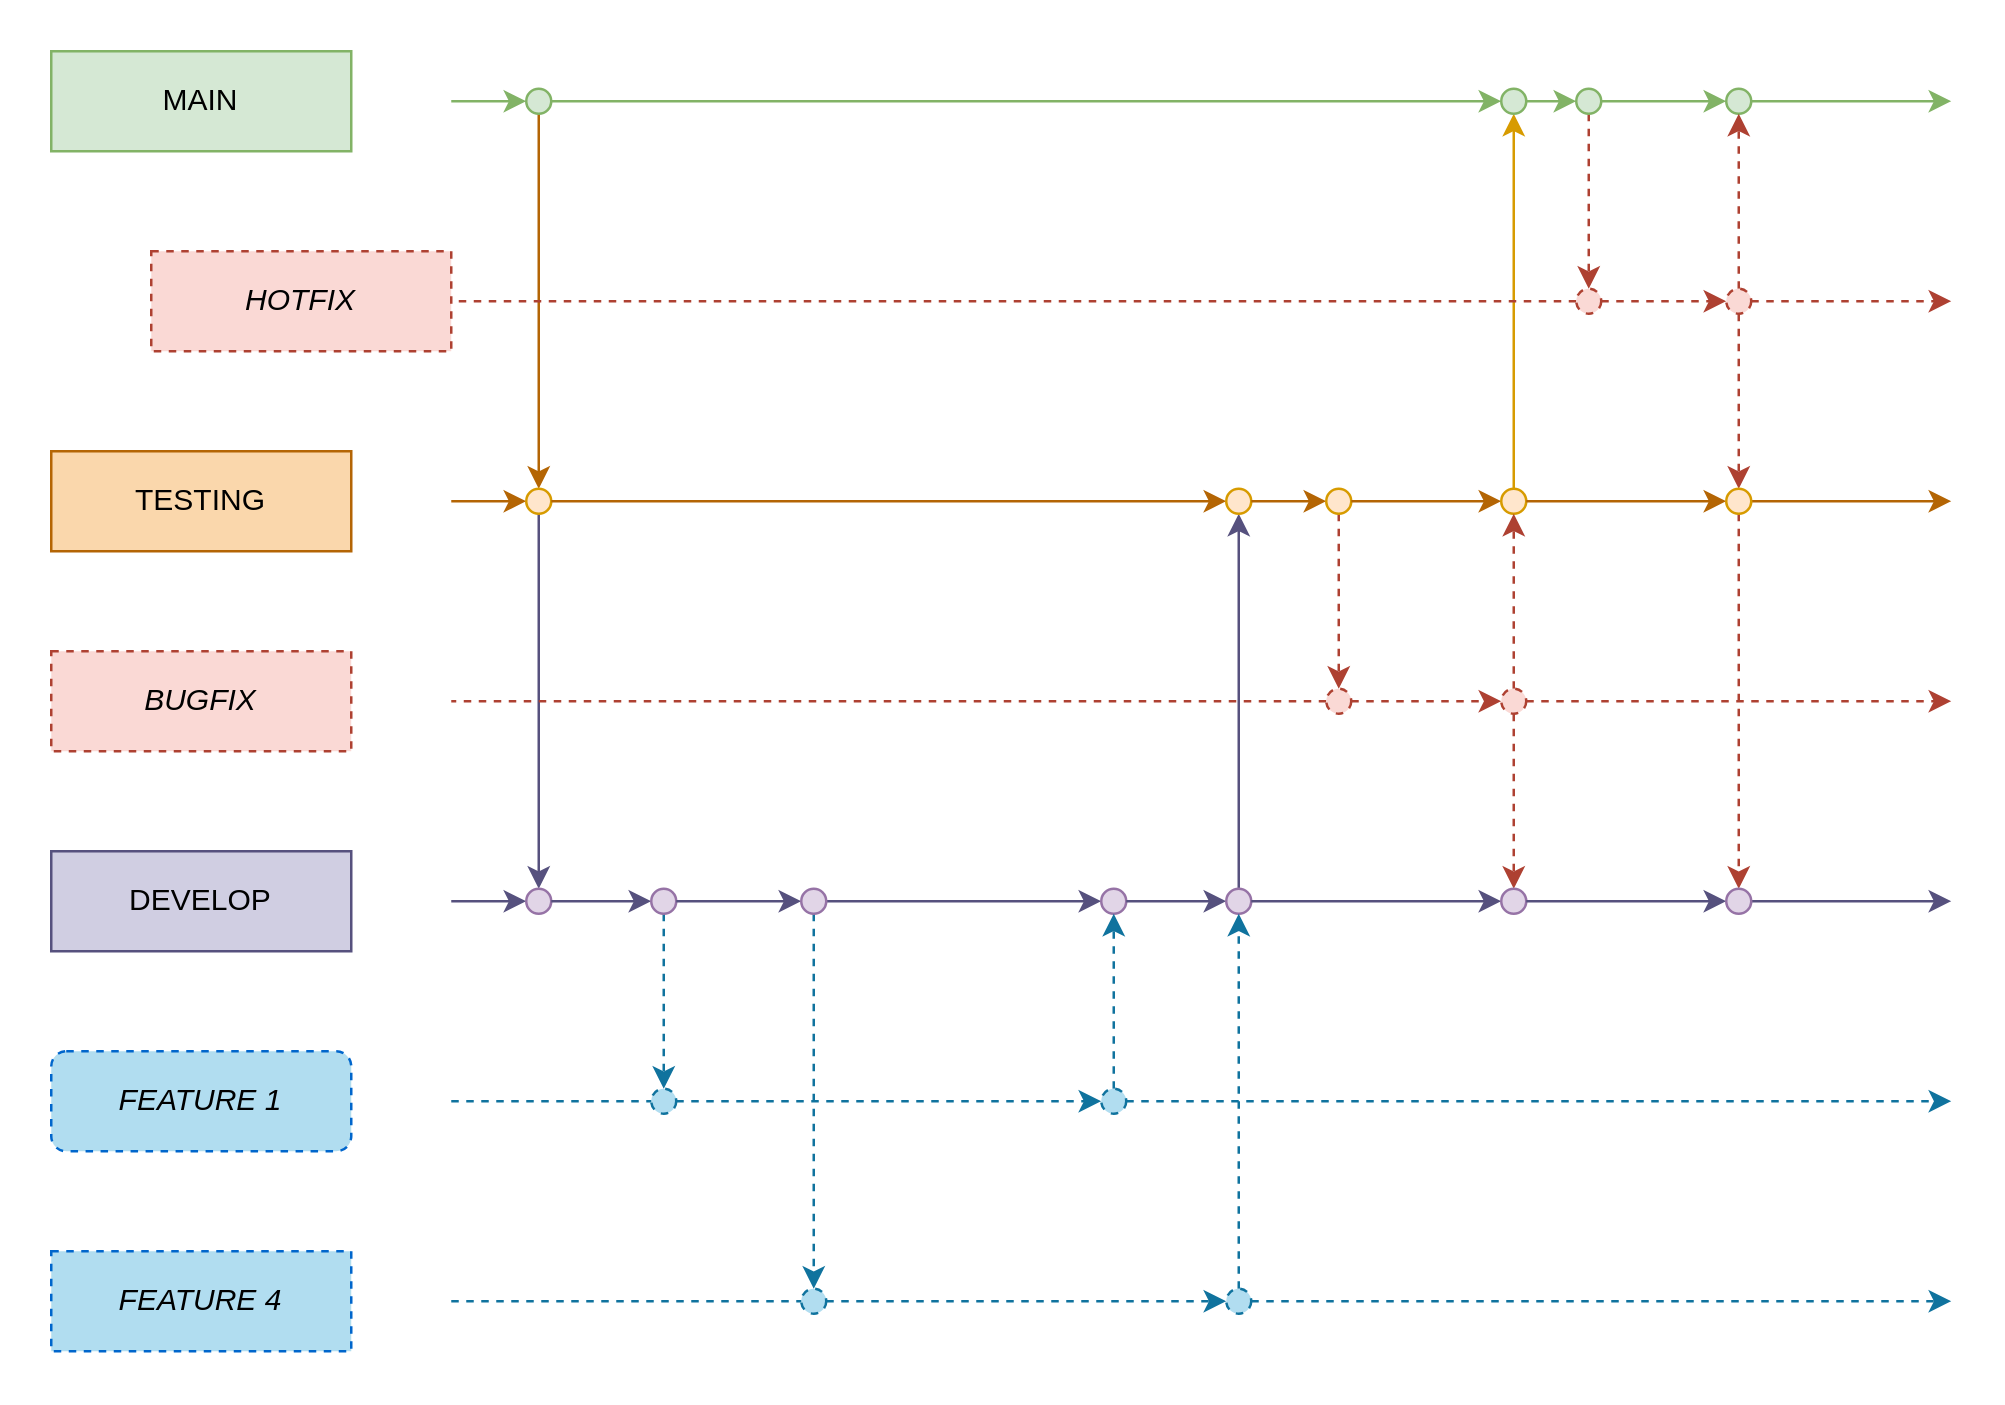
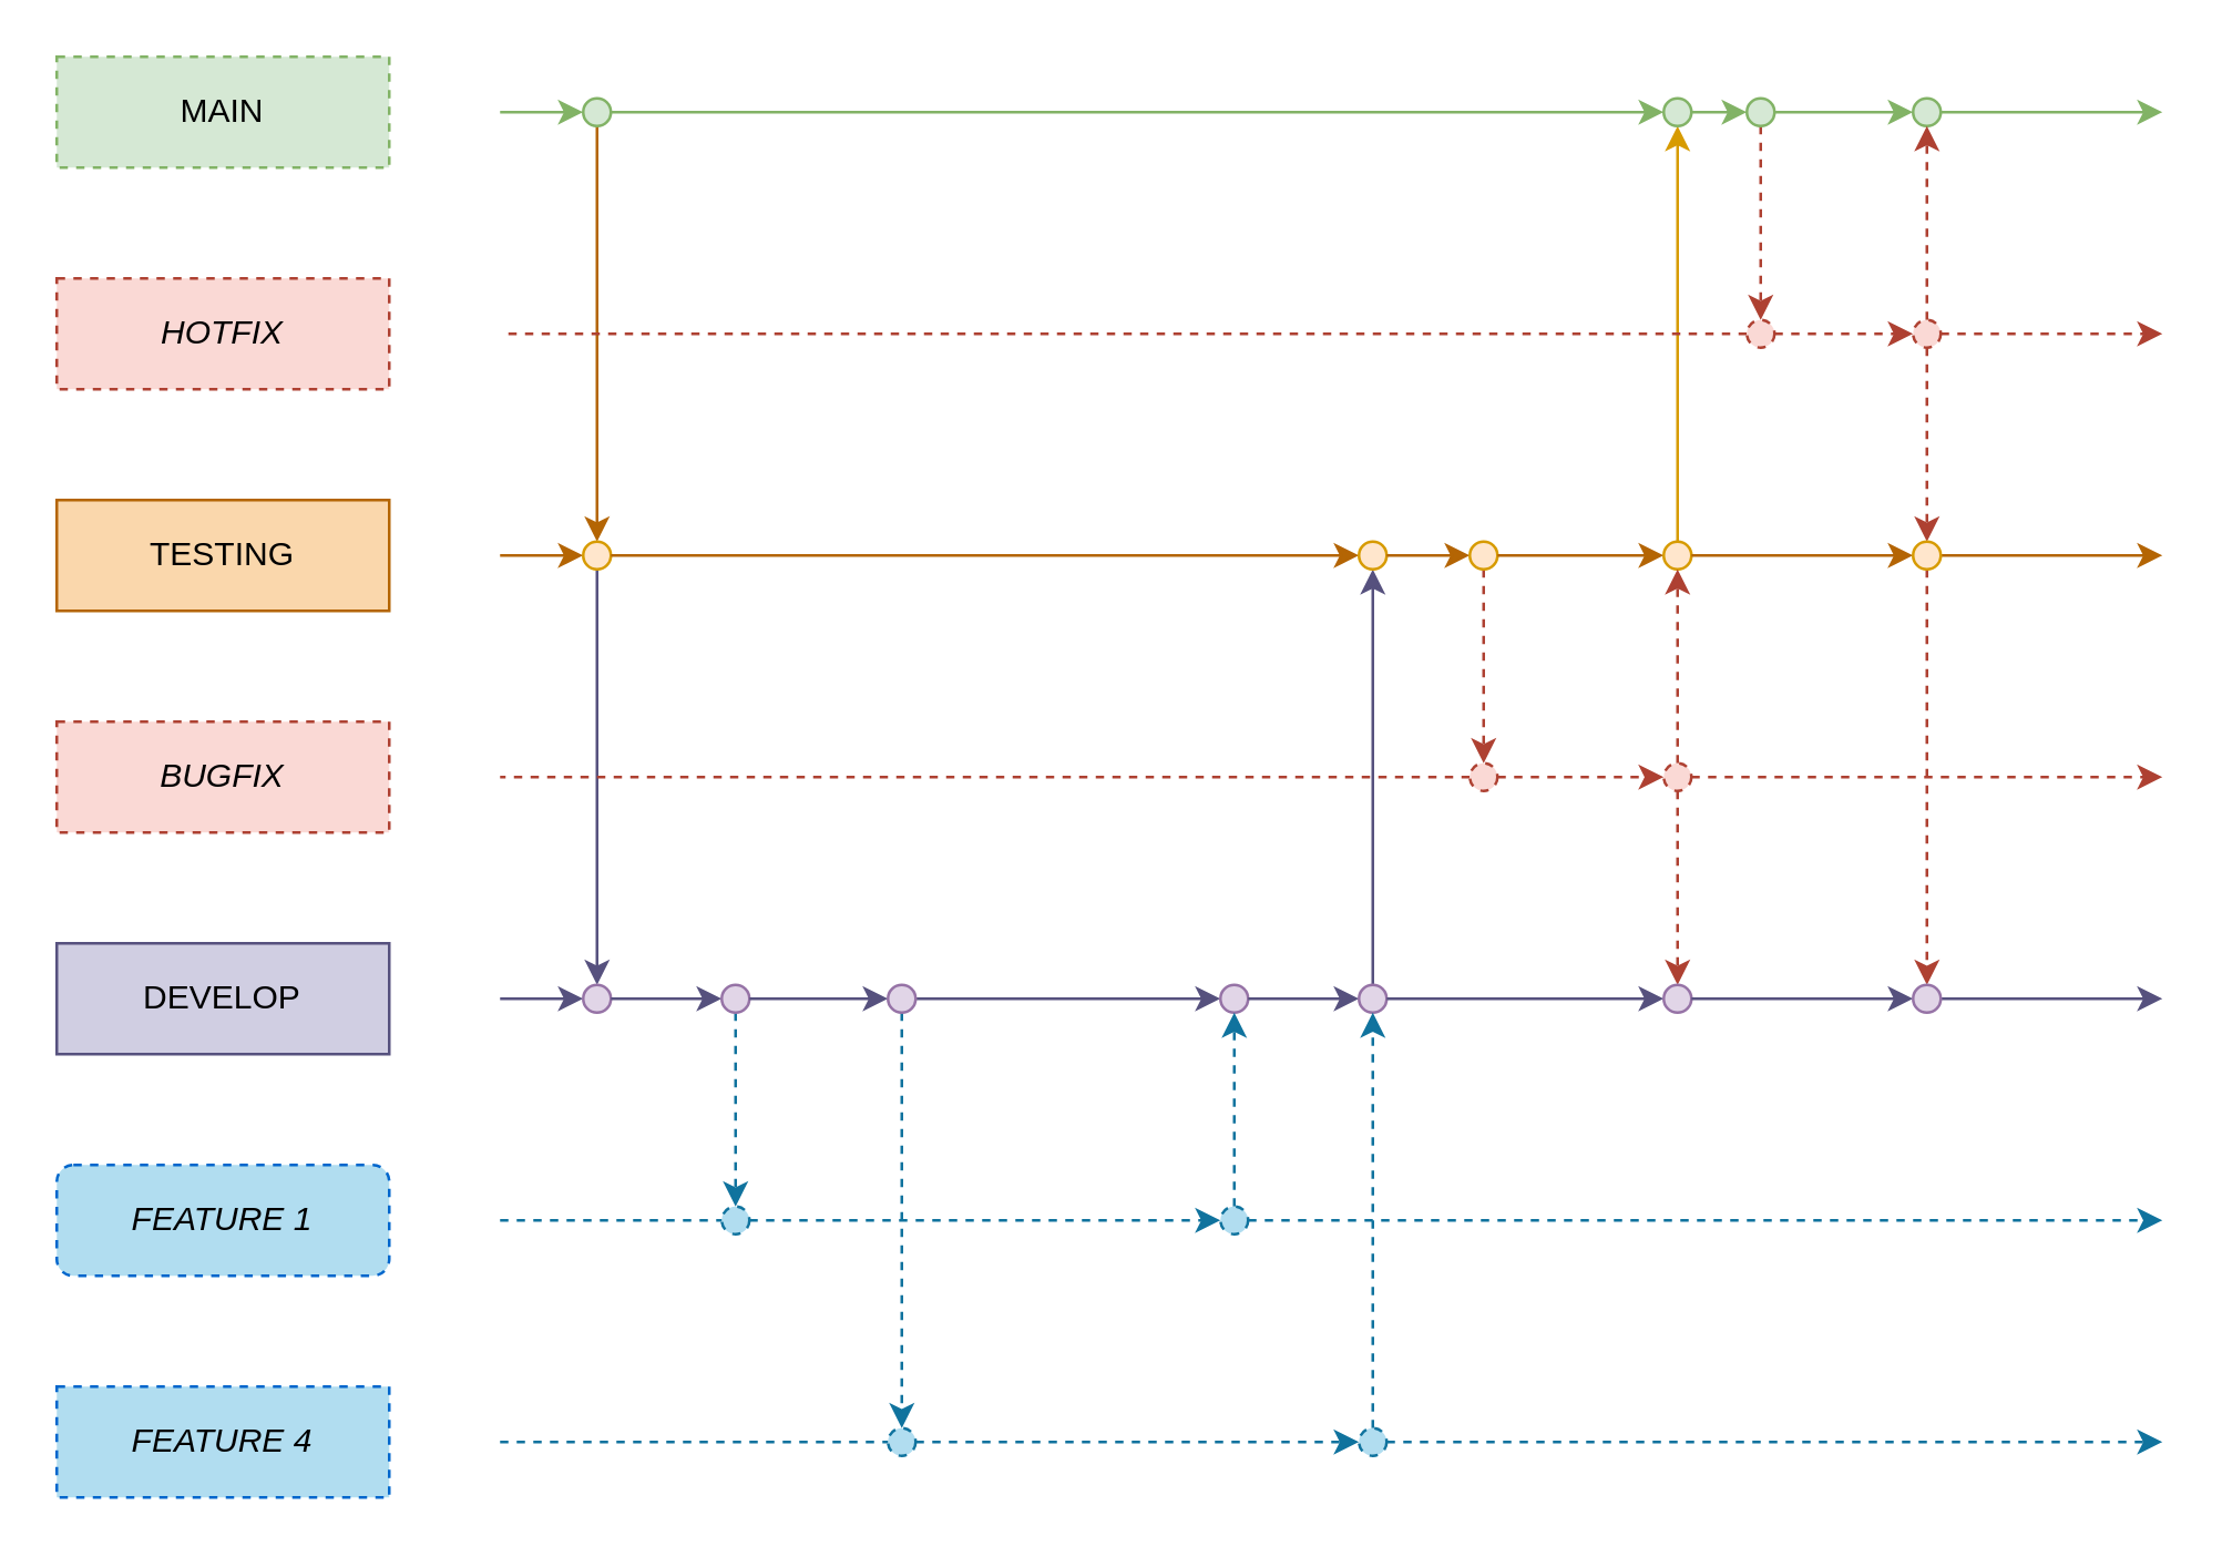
- <mxCell id="5" value="MAIN" style="rounded=0;whiteSpace=wrap;html=1;fillColor=#d5e8d4;strokeColor=#82b366;" vertex="1" parent="1"><mxGeometry x="20" y="20" width="120" height="40" as="geometry" /></mxCell>
+ <mxCell id="5" value="MAIN" style="rounded=0;whiteSpace=wrap;html=1;fillColor=#d5e8d4;strokeColor=#82b366;dashed=1;" vertex="1" parent="1"><mxGeometry x="20" y="20" width="120" height="40" as="geometry" /></mxCell>
- <mxCell id="3" value="&lt;i&gt;HOTFIX&lt;/i&gt;" style="rounded=0;whiteSpace=wrap;html=1;fillColor=#fad9d5;strokeColor=#ae4132;dashed=1;" vertex="1" parent="1"><mxGeometry x="60" y="100" width="120" height="40" as="geometry" /></mxCell>
+ <mxCell id="3" value="&lt;i&gt;HOTFIX&lt;/i&gt;" style="rounded=0;whiteSpace=wrap;html=1;fillColor=#fad9d5;strokeColor=#ae4132;dashed=1;" vertex="1" parent="1"><mxGeometry x="20" y="100" width="120" height="40" as="geometry" /></mxCell>
